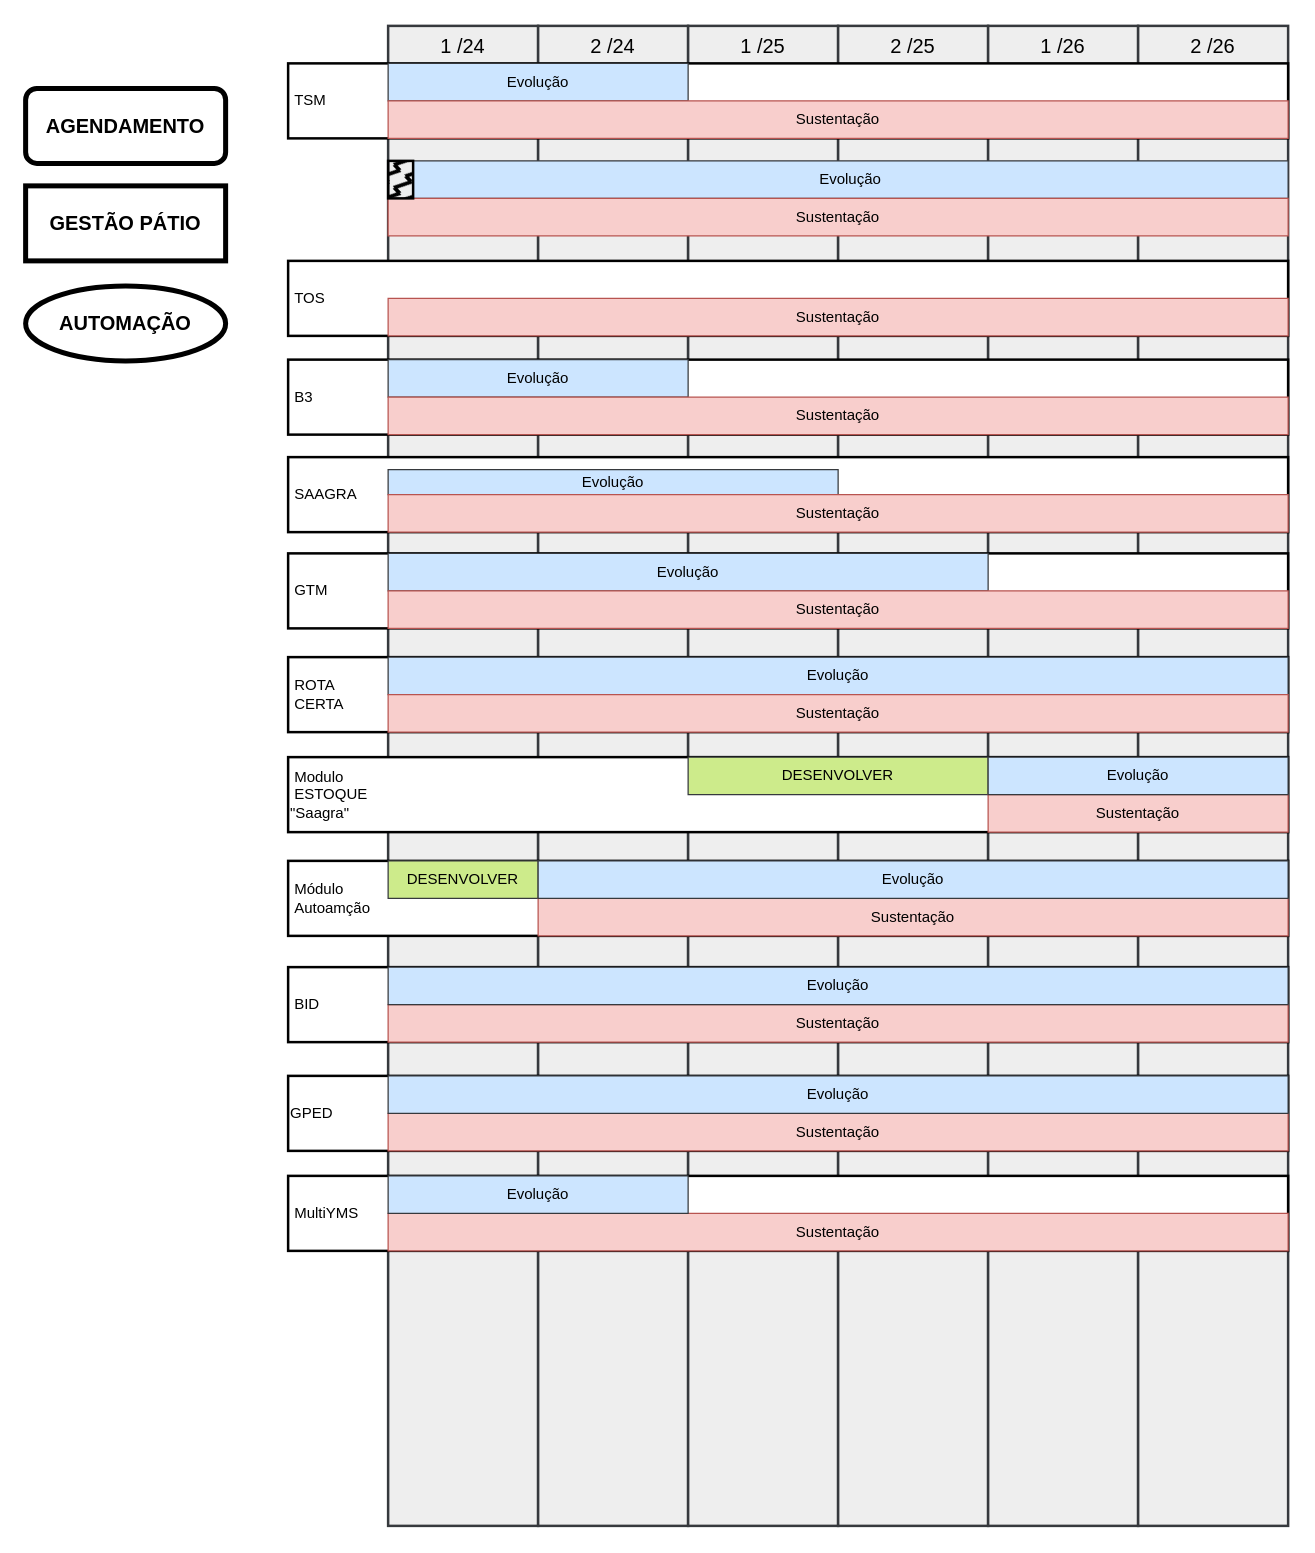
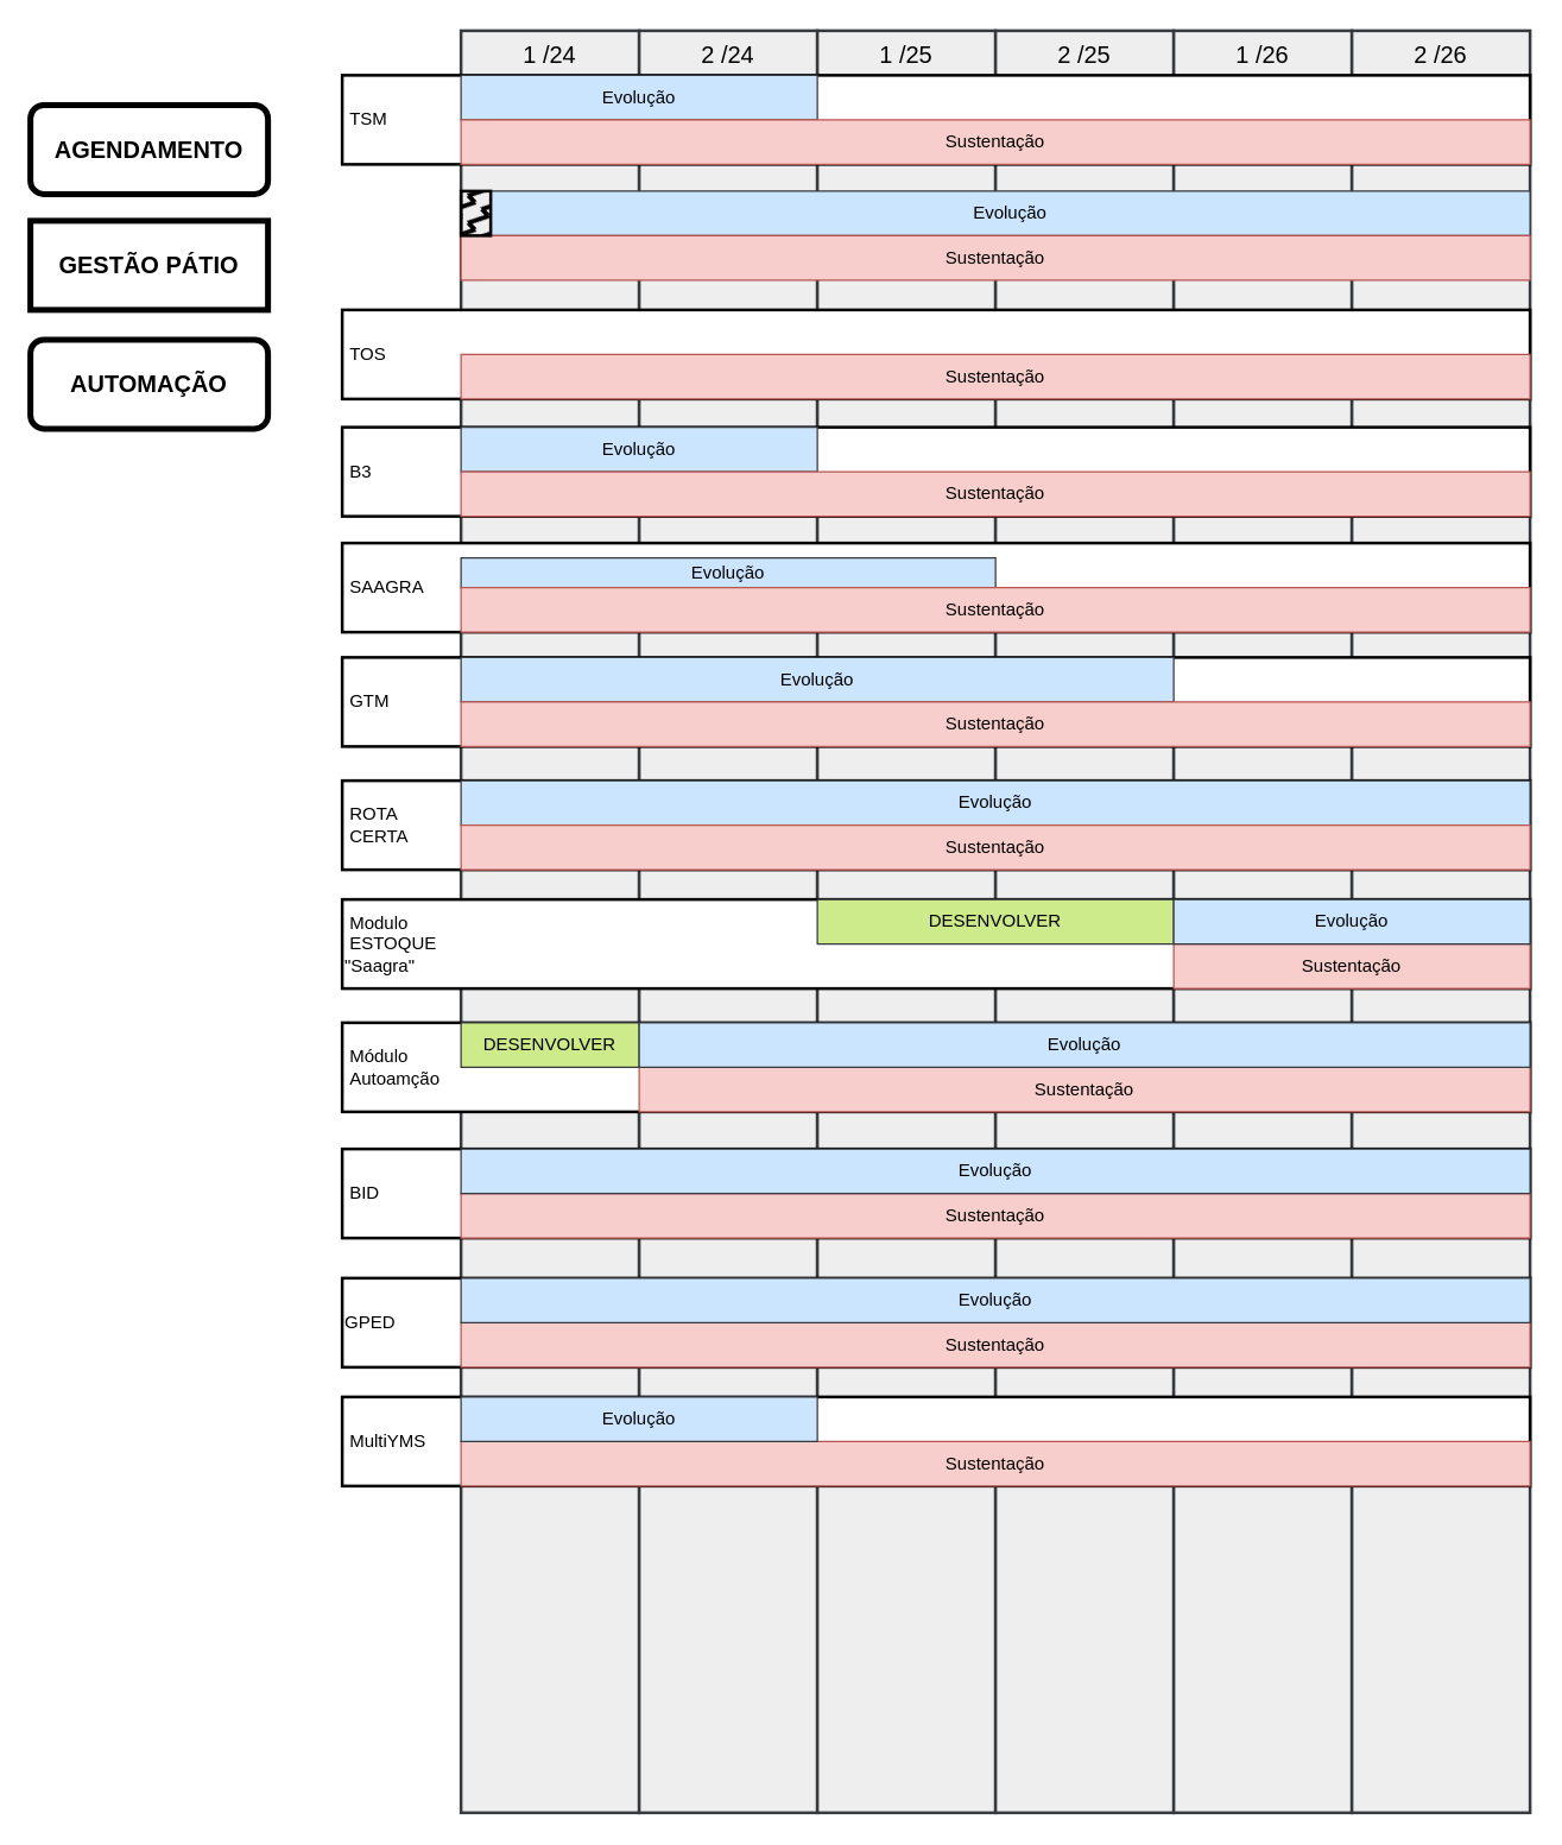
- <mxCell id="41" value="AUTOMAÇÃO" style="ellipse;whiteSpace=wrap;html=1;strokeWidth=4;fontSize=16;fontStyle=1;" vertex="1" parent="1"><mxGeometry x="20" y="228" width="160" height="60" as="geometry" /></mxCell>
+ <mxCell id="41" value="AUTOMAÇÃO" style="rounded=1;whiteSpace=wrap;html=1;strokeWidth=4;fontSize=16;fontStyle=1" vertex="1" parent="1"><mxGeometry x="20" y="228" width="160" height="60" as="geometry" /></mxCell>
